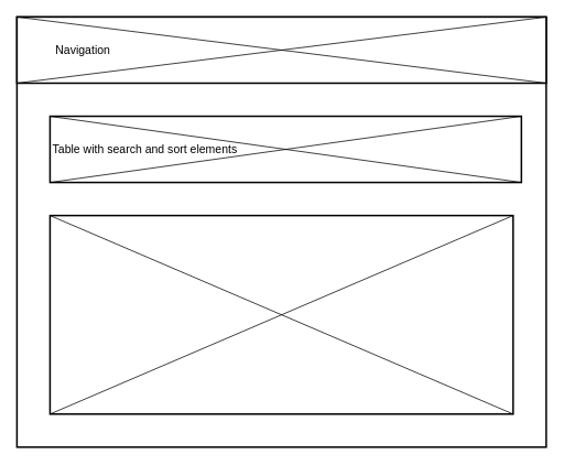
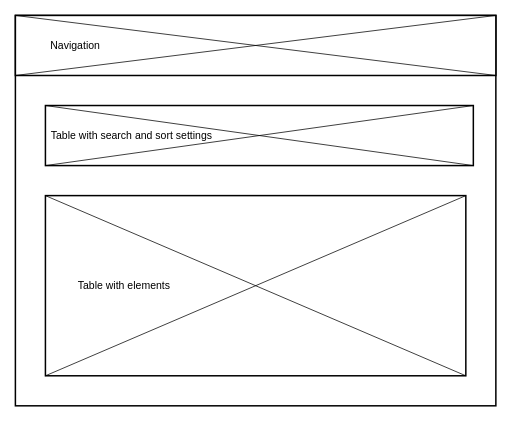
- <mxCell id="13" value="Table with search and sort elements" style="text;html=1;strokeColor=none;fillColor=none;align=center;verticalAlign=middle;whiteSpace=wrap;rounded=0;fontSize=14;" vertex="1" parent="1"><mxGeometry x="50" y="170" width="250" height="20" as="geometry" /></mxCell>
+ <mxCell id="13" value="Table with search and sort settings" style="text;html=1;strokeColor=none;fillColor=none;align=center;verticalAlign=middle;whiteSpace=wrap;rounded=0;fontSize=14;" vertex="1" parent="1"><mxGeometry x="50" y="170" width="250" height="20" as="geometry" /></mxCell>
+ <mxCell id="14" value="Table with elements" style="text;html=1;strokeColor=none;fillColor=none;align=center;verticalAlign=middle;whiteSpace=wrap;rounded=0;fontSize=14;" vertex="1" parent="1"><mxGeometry x="80" y="370" width="170" height="20" as="geometry" /></mxCell>
